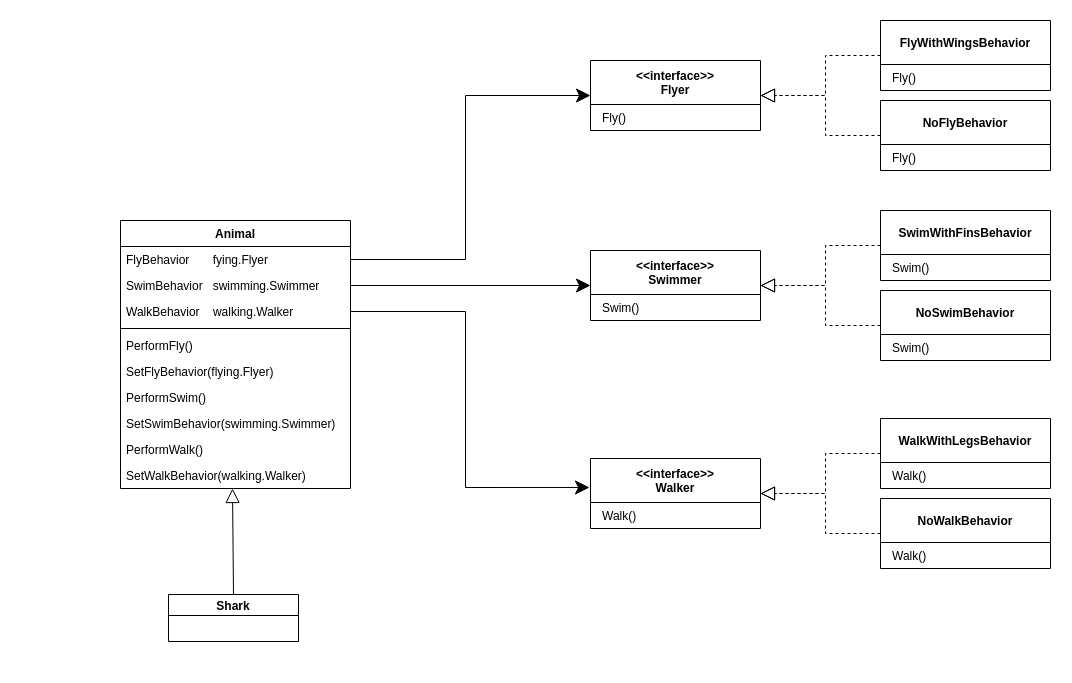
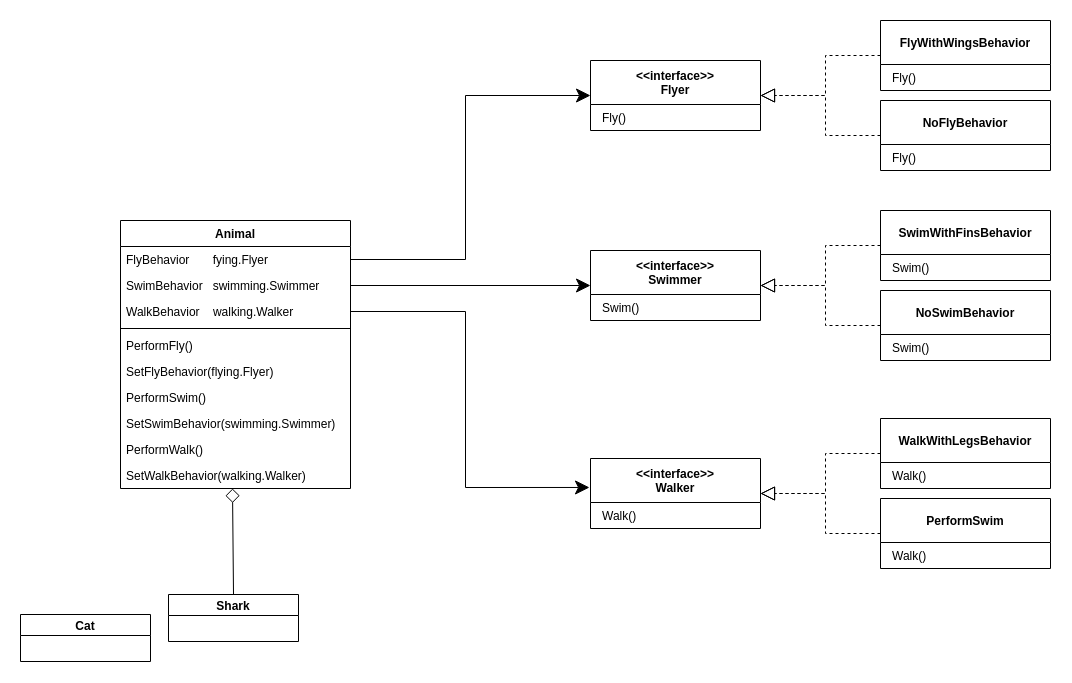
- <mxCell id="24" value="" style="html=1;verticalAlign=bottom;endArrow=block;fontSize=12;fontColor=#FFFFFF;endFill=0;endSize=12;exitX=0.5;exitY=0;exitDx=0;exitDy=0;entryX=0.487;entryY=1;entryDx=0;entryDy=0;entryPerimeter=0;" edge="1" parent="1" source="23" target="14"><mxGeometry width="80" relative="1" as="geometry"><mxPoint x="95" y="624" as="sourcePoint" /><mxPoint x="233" y="500" as="targetPoint" /></mxGeometry></mxCell>
+ <mxCell id="24" value="" style="html=1;verticalAlign=bottom;endArrow=diamond;fontSize=12;fontColor=#FFFFFF;endFill=0;endSize=12;exitX=0.5;exitY=0;exitDx=0;exitDy=0;entryX=0.487;entryY=1;entryDx=0;entryDy=0;entryPerimeter=0;" edge="1" parent="1" source="23" target="14"><mxGeometry width="80" relative="1" as="geometry"><mxPoint x="95" y="624" as="sourcePoint" /><mxPoint x="233" y="500" as="targetPoint" /></mxGeometry></mxCell>
- <mxCell id="41" value="NoWalkBehavior" style="swimlane;fontStyle=1;childLayout=stackLayout;horizontal=1;startSize=44;fillColor=none;horizontalStack=0;resizeParent=1;resizeParentMax=0;resizeLast=0;collapsible=1;marginBottom=0;labelBackgroundColor=none;fontSize=12;html=0;" vertex="1" parent="1"><mxGeometry x="880" y="498" width="170" height="70" as="geometry" /></mxCell>
+ <mxCell id="41" value="PerformSwim" style="swimlane;fontStyle=1;childLayout=stackLayout;horizontal=1;startSize=44;fillColor=none;horizontalStack=0;resizeParent=1;resizeParentMax=0;resizeLast=0;collapsible=1;marginBottom=0;labelBackgroundColor=none;fontSize=12;html=0;" vertex="1" parent="1"><mxGeometry x="880" y="498" width="170" height="70" as="geometry" /></mxCell>
+ <mxCell id="22" value="Cat" style="swimlane;fontStyle=1;childLayout=stackLayout;horizontal=1;startSize=21;fillColor=none;horizontalStack=0;resizeParent=1;resizeParentMax=0;resizeLast=0;collapsible=1;marginBottom=0;labelBackgroundColor=none;fontSize=12;html=0;" vertex="1" parent="1"><mxGeometry x="20" y="614" width="130" height="47" as="geometry" /></mxCell>
